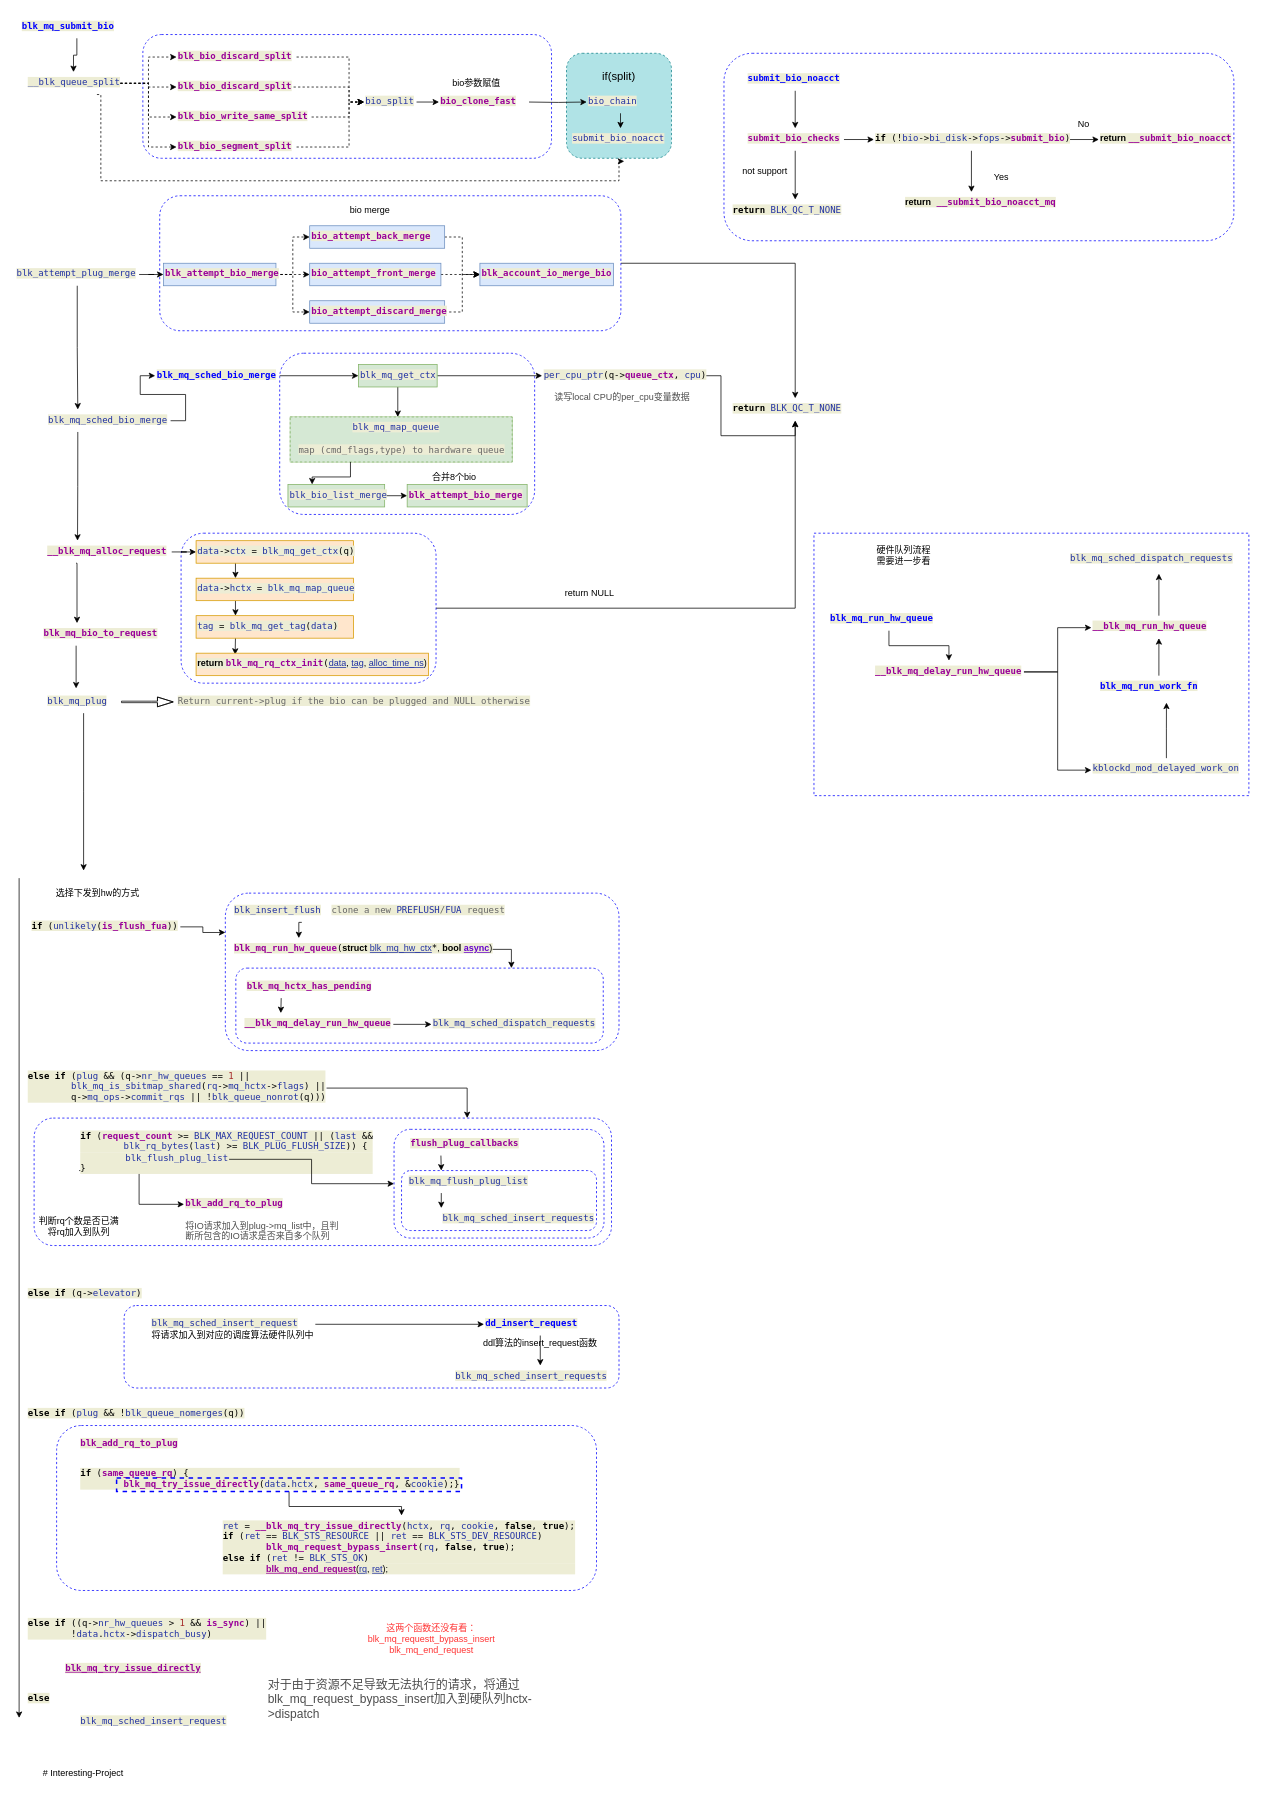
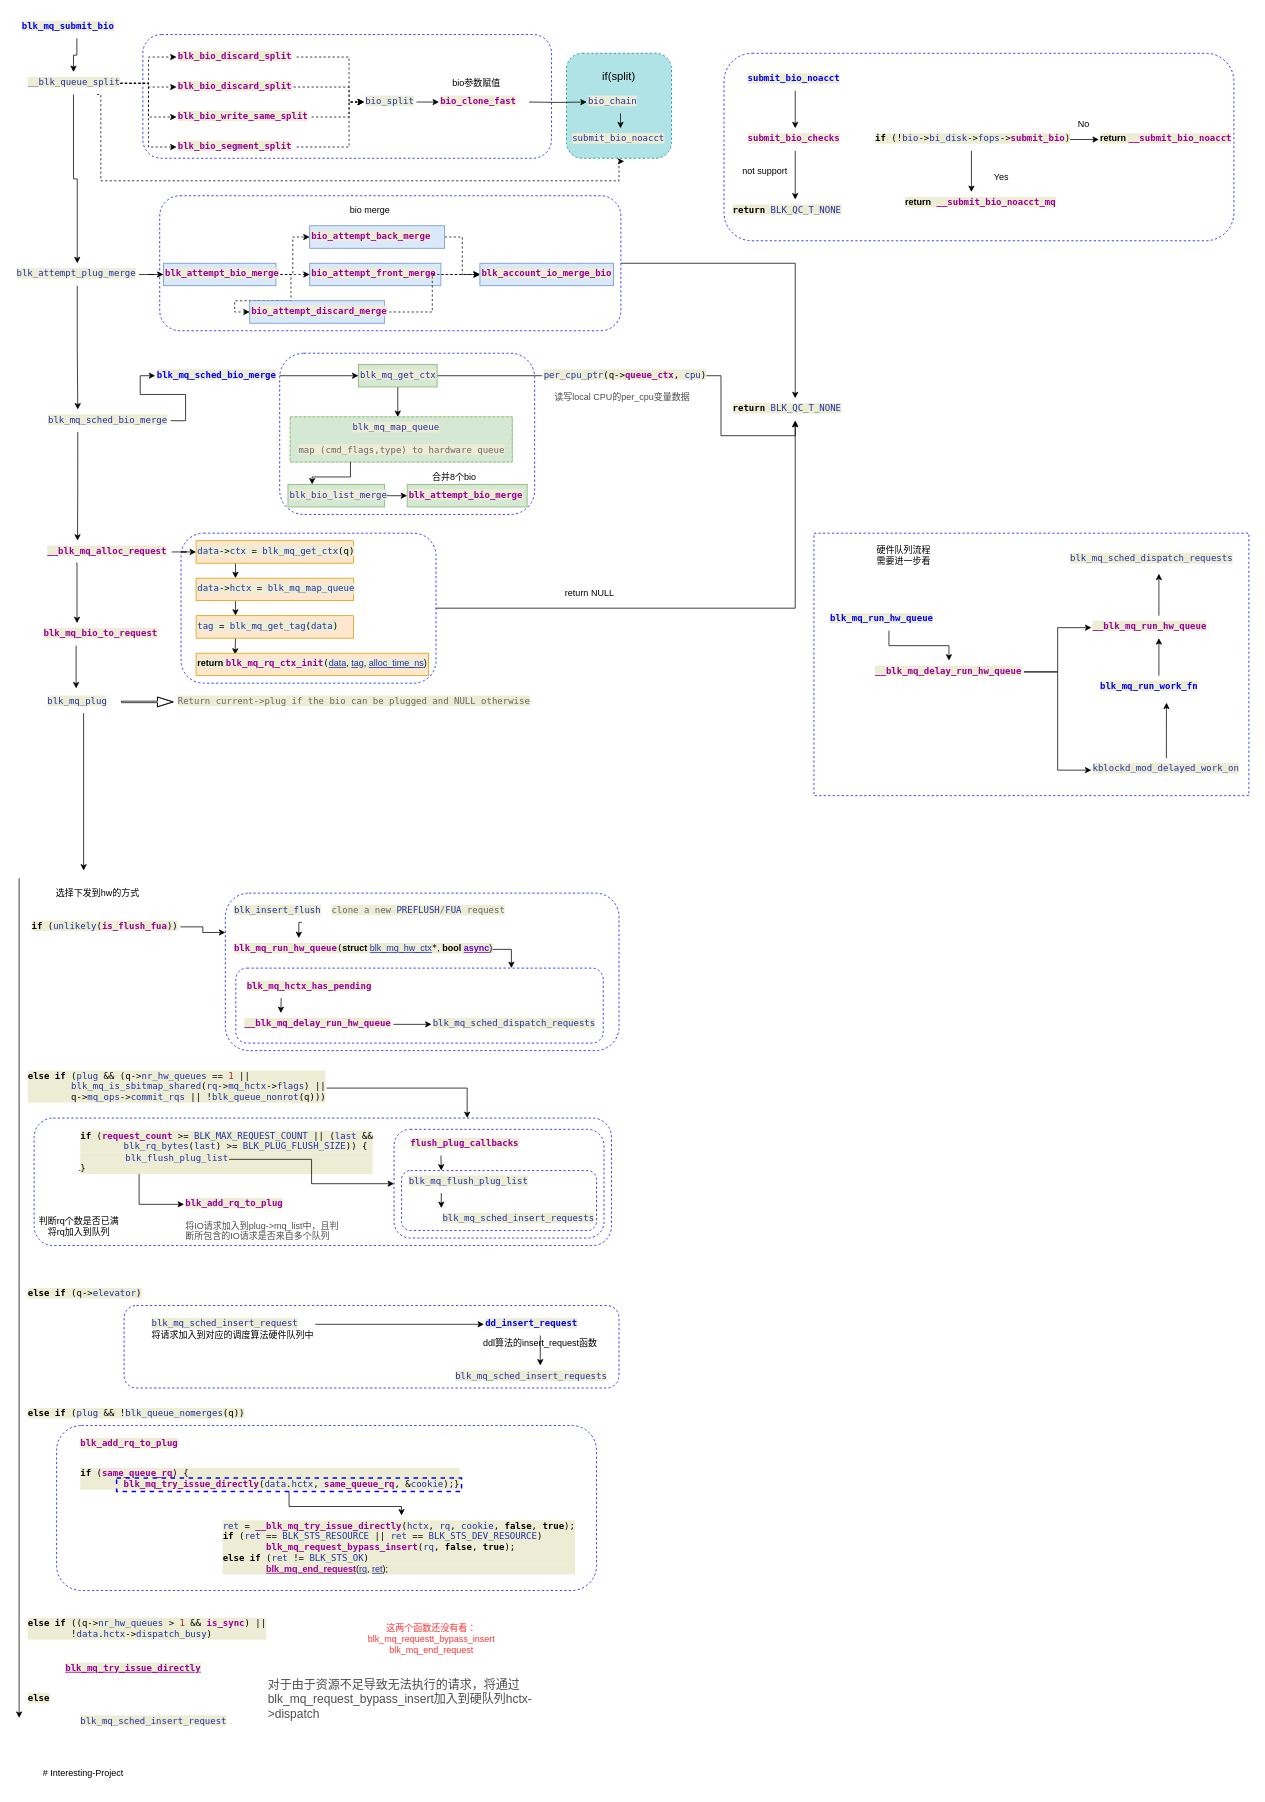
- <mxCell id="64" style="edgeStyle=orthogonalEdgeStyle;rounded=0;orthogonalLoop=1;jettySize=auto;html=1;exitX=1;exitY=0.5;exitDx=0;exitDy=0;entryX=0;entryY=0.5;entryDx=0;entryDy=0;" parent="1" source="65" target="72" edge="1"><mxGeometry relative="1" as="geometry" /></mxCell>
+ <mxCell id="24" style="edgeStyle=orthogonalEdgeStyle;rounded=0;orthogonalLoop=1;jettySize=auto;html=1;exitX=0.5;exitY=1;exitDx=0;exitDy=0;entryX=0.5;entryY=0;entryDx=0;entryDy=0;" parent="1" source="25" target="28" edge="1"><mxGeometry relative="1" as="geometry" /></mxCell>
- <mxCell id="41" value="&lt;pre style=&quot;border: 0px ; margin: 0px ; color: rgb(0 , 0 , 0) ; font-style: normal ; font-weight: 400 ; letter-spacing: normal ; text-indent: 0px ; text-transform: none ; word-spacing: 0px ; background-color: rgb(237 , 237 , 213)&quot;&gt;&lt;a class=&quot;d&quot; href=&quot;https://source.n.xiaomi.com/opengrok-s/xref/pangu_8450-s-combine/kernel_platform/msm-kernel/block/blk-merge.c#bio_attempt_discard_merge&quot; style=&quot;text-decoration: none ; color: rgb(153 , 0 , 153) ; font-weight: bold&quot;&gt;bio_attempt_discard_merge&lt;/a&gt;&lt;/pre&gt;" style="text;whiteSpace=wrap;html=1;fillColor=#dae8fc;strokeColor=#6c8ebf;" parent="1" vertex="1"><mxGeometry x="412.5" y="400" width="180" height="30" as="geometry" /></mxCell>
+ <mxCell id="41" value="&lt;pre style=&quot;border: 0px ; margin: 0px ; color: rgb(0 , 0 , 0) ; font-style: normal ; font-weight: 400 ; letter-spacing: normal ; text-indent: 0px ; text-transform: none ; word-spacing: 0px ; background-color: rgb(237 , 237 , 213)&quot;&gt;&lt;a class=&quot;d&quot; href=&quot;https://source.n.xiaomi.com/opengrok-s/xref/pangu_8450-s-combine/kernel_platform/msm-kernel/block/blk-merge.c#bio_attempt_discard_merge&quot; style=&quot;text-decoration: none ; color: rgb(153 , 0 , 153) ; font-weight: bold&quot;&gt;bio_attempt_discard_merge&lt;/a&gt;&lt;/pre&gt;" style="text;whiteSpace=wrap;html=1;fillColor=#dae8fc;strokeColor=#6c8ebf;" parent="1" vertex="1"><mxGeometry x="332.5" y="400" width="180" height="30" as="geometry" /></mxCell>
- <mxCell id="78" style="edgeStyle=orthogonalEdgeStyle;rounded=0;orthogonalLoop=1;jettySize=auto;html=1;exitX=1;exitY=0.5;exitDx=0;exitDy=0;" parent="1" source="79" target="83" edge="1"><mxGeometry relative="1" as="geometry" /></mxCell>
+ <mxCell id="78" style="edgeStyle=orthogonalEdgeStyle;rounded=0;orthogonalLoop=1;jettySize=auto;html=1;exitX=1;exitY=0.5;exitDx=0;exitDy=0;endArrow=none;" parent="1" source="79" target="83" edge="1"><mxGeometry relative="1" as="geometry" /></mxCell>
